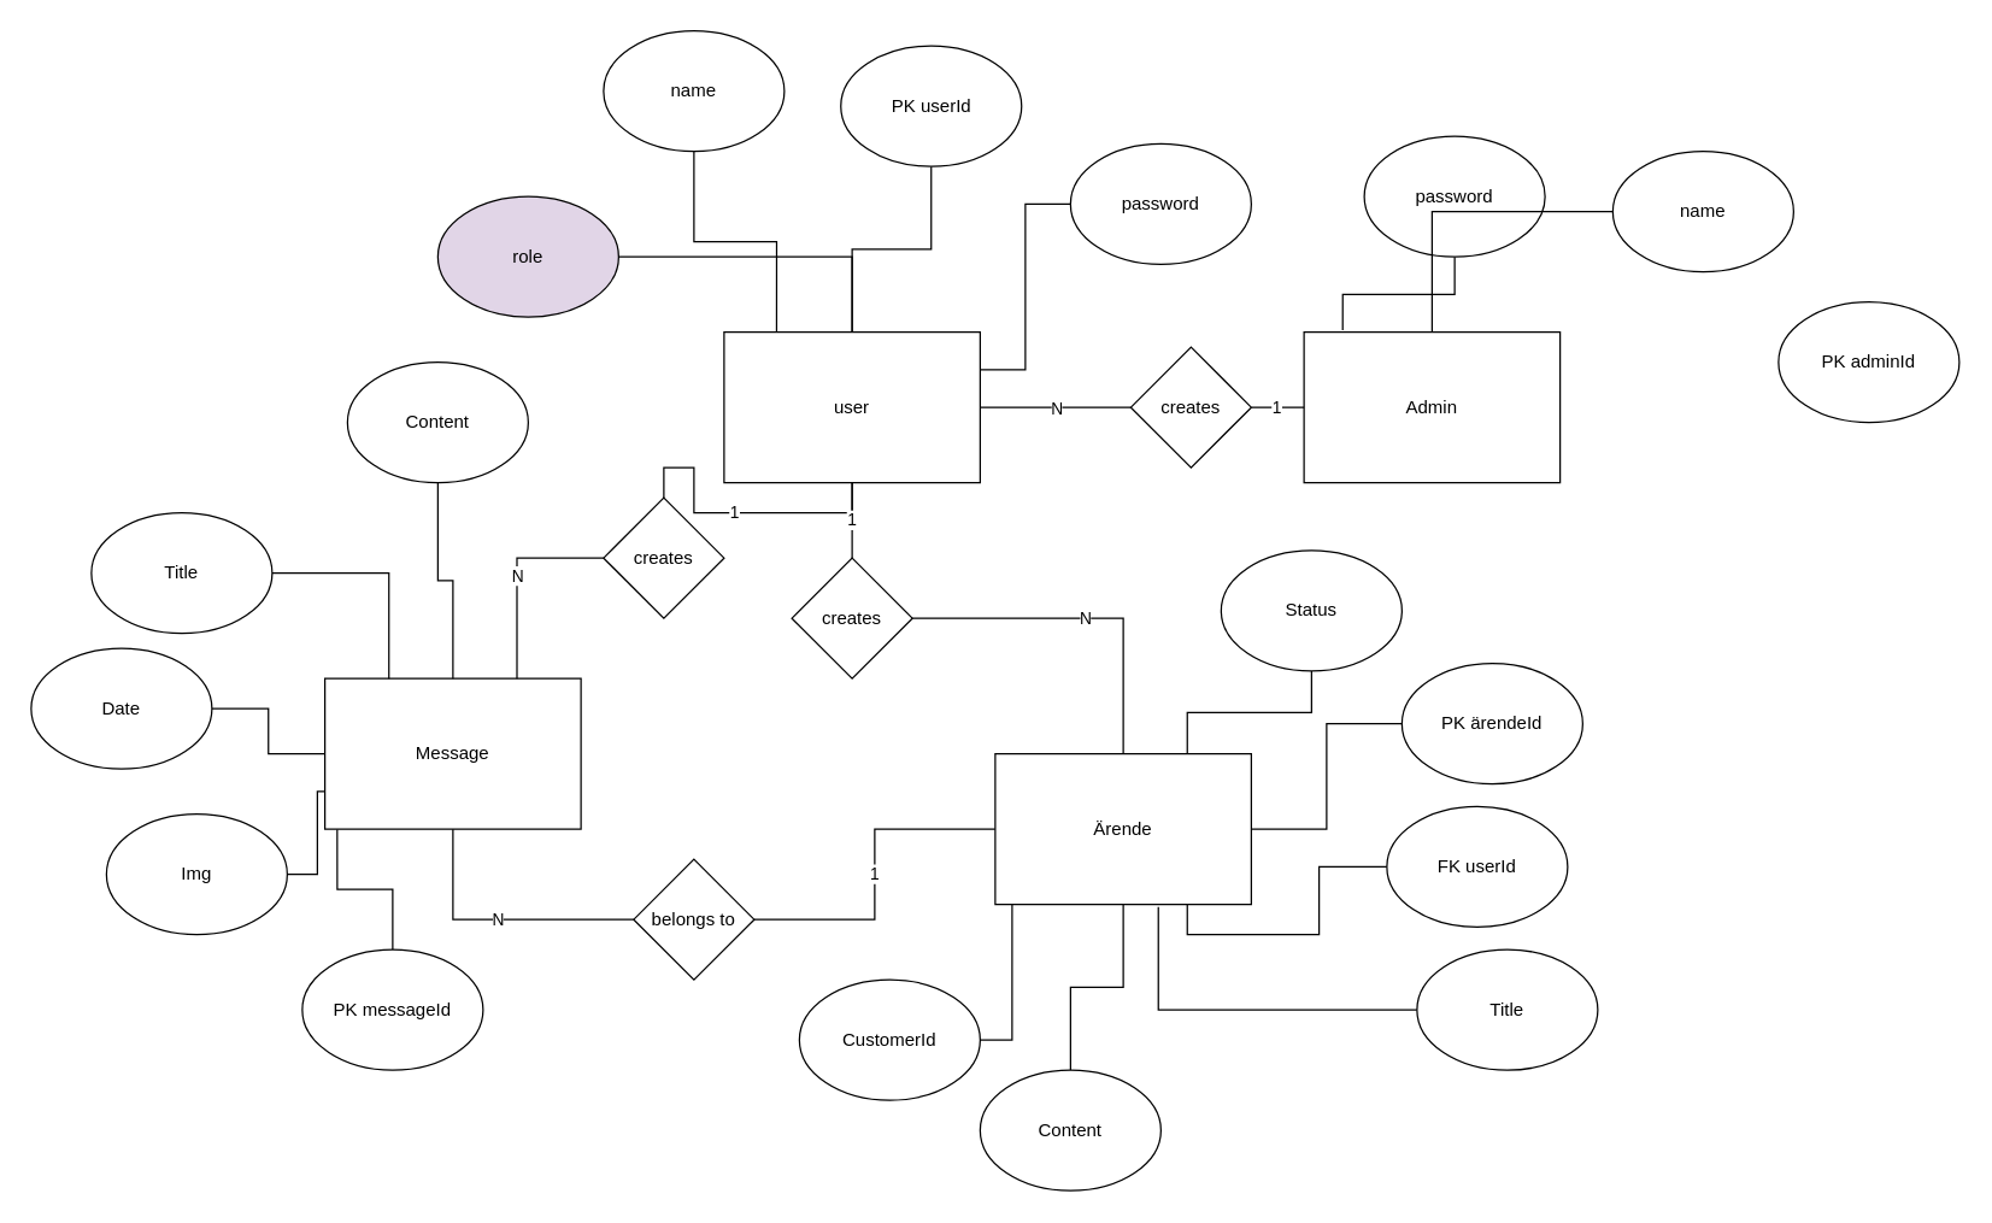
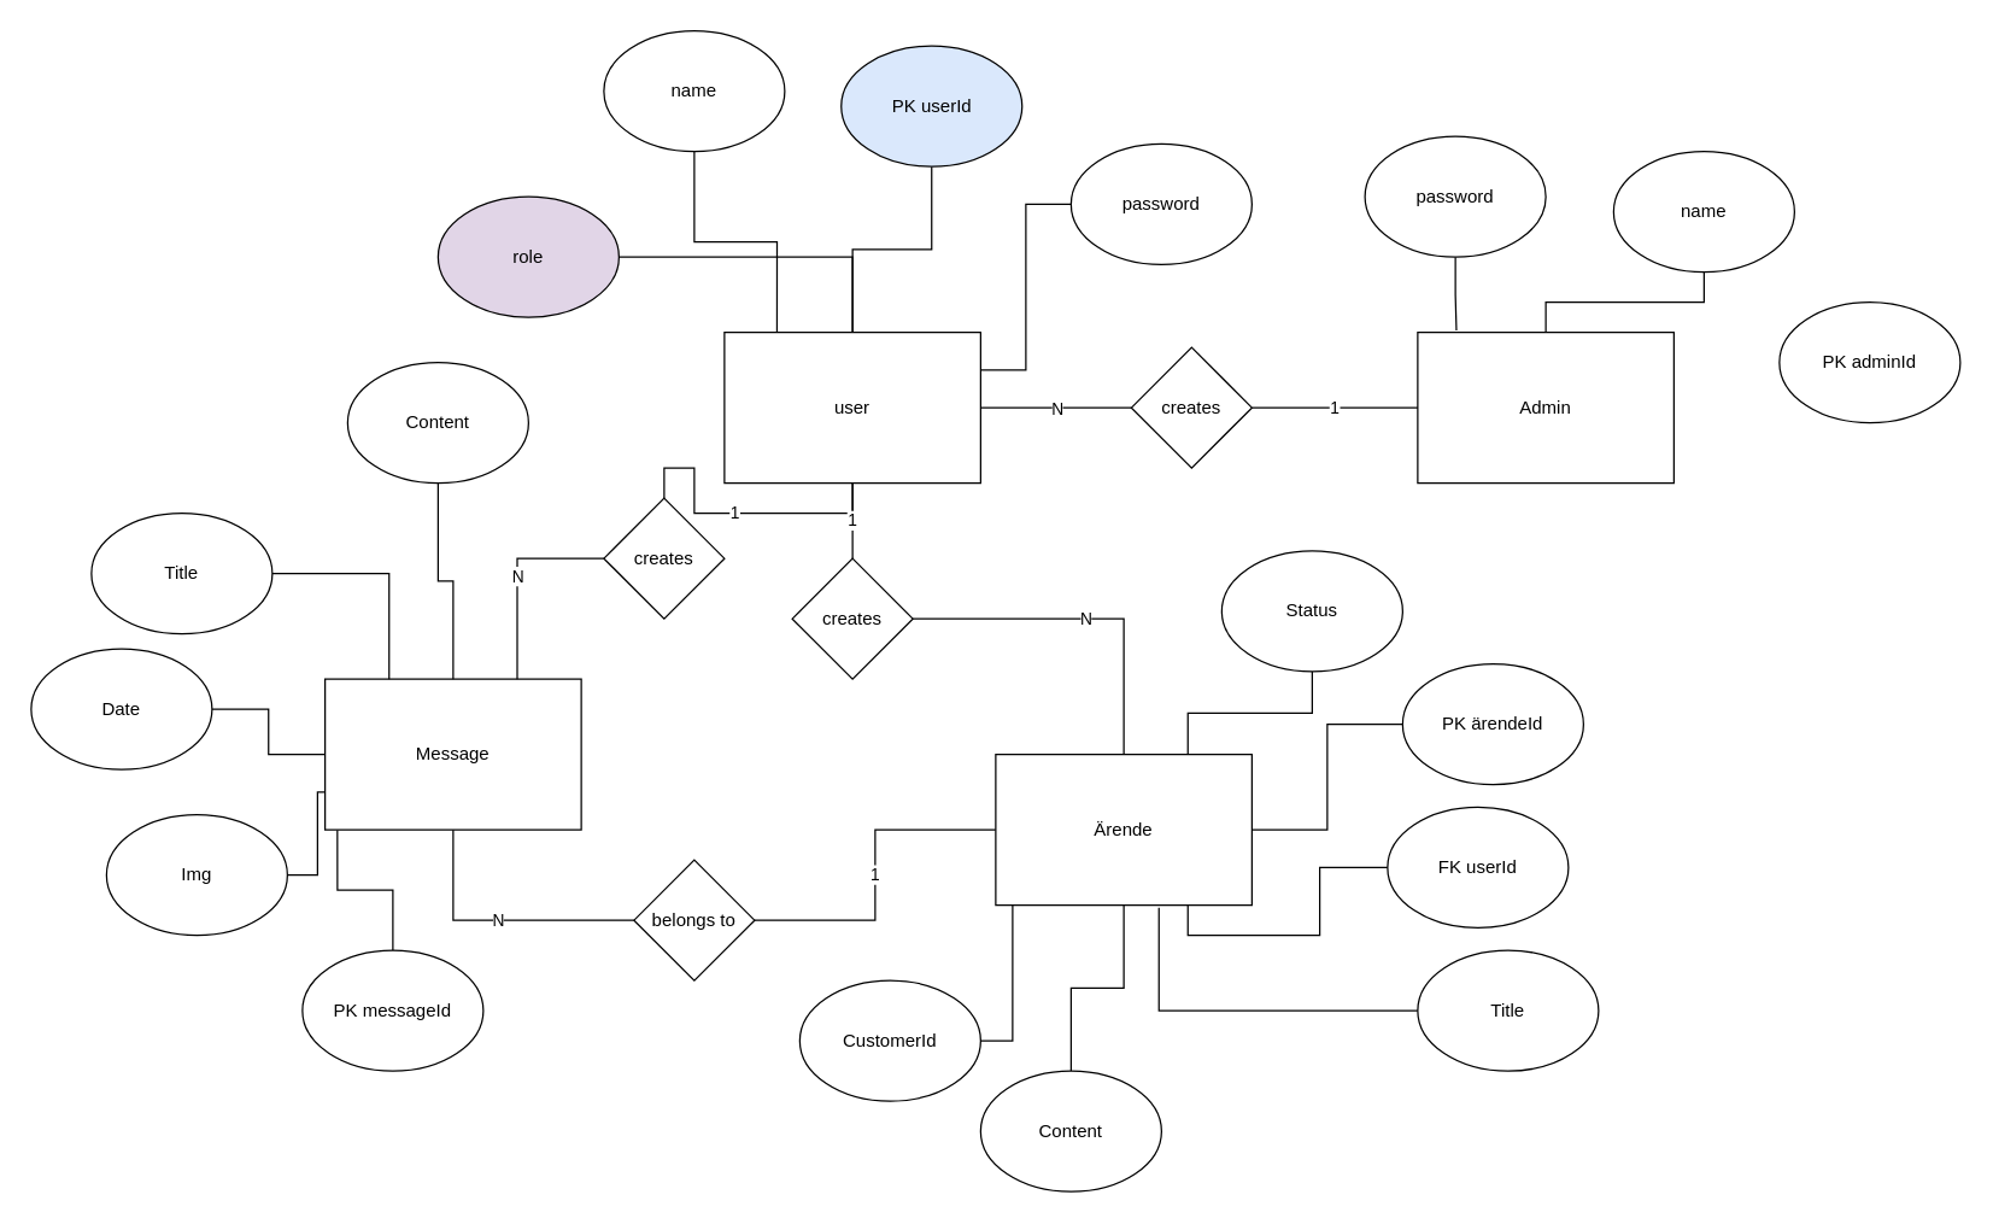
- <mxCell id="9" value="PK userId" style="ellipse;whiteSpace=wrap;html=1;" parent="1" vertex="1"><mxGeometry x="557.5" y="30" width="120" height="80" as="geometry" /></mxCell>
+ <mxCell id="9" value="PK userId" style="ellipse;whiteSpace=wrap;html=1;fillColor=#dae8fc;" parent="1" vertex="1"><mxGeometry x="557.5" y="30" width="120" height="80" as="geometry" /></mxCell>
- <mxCell id="4" value="Admin" style="rounded=0;whiteSpace=wrap;html=1;" parent="1" vertex="1"><mxGeometry x="865" y="220" width="170" height="100" as="geometry" /></mxCell>
+ <mxCell id="4" value="Admin" style="rounded=0;whiteSpace=wrap;html=1;" parent="1" vertex="1"><mxGeometry x="940" y="220" width="170" height="100" as="geometry" /></mxCell>
